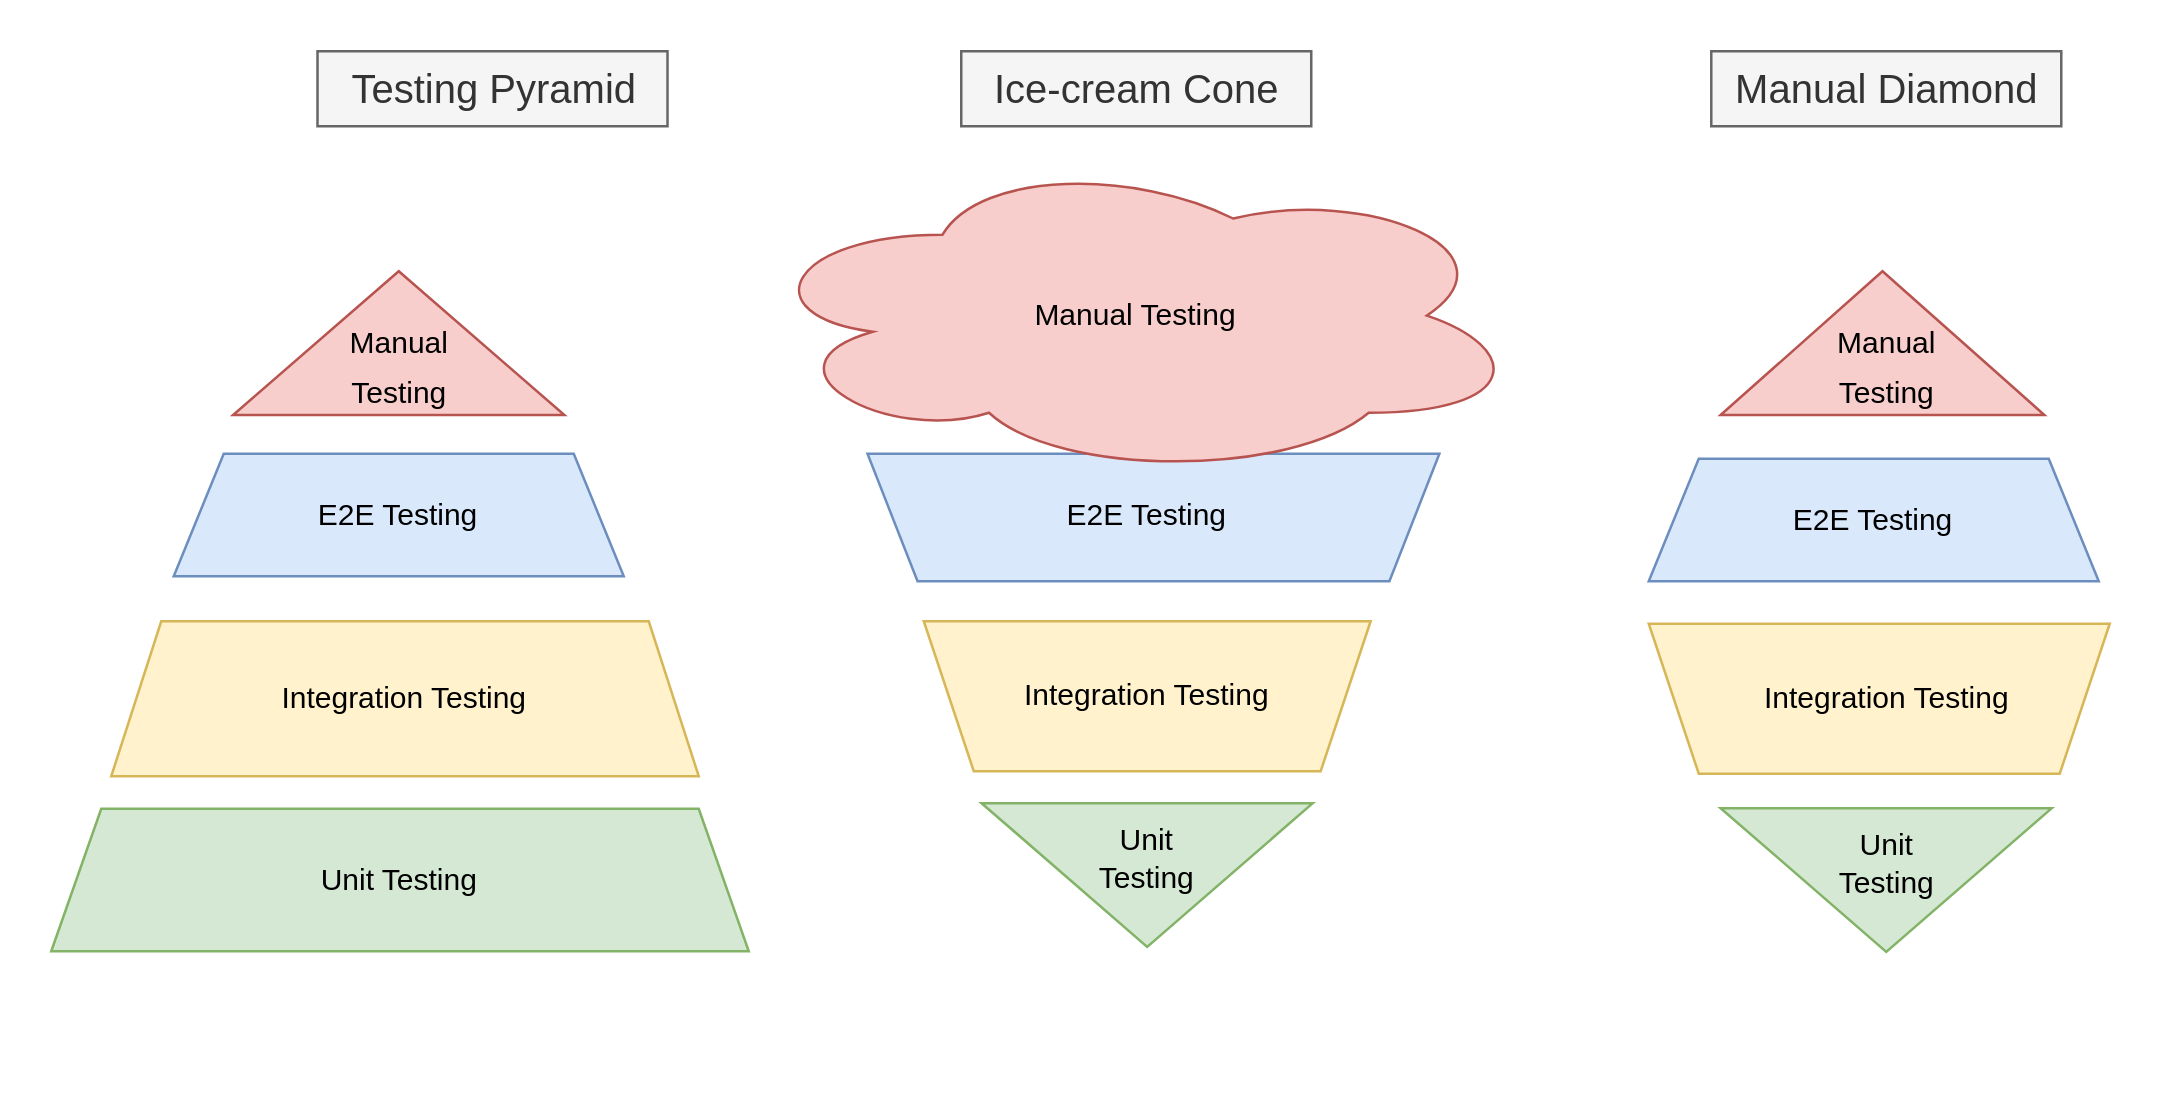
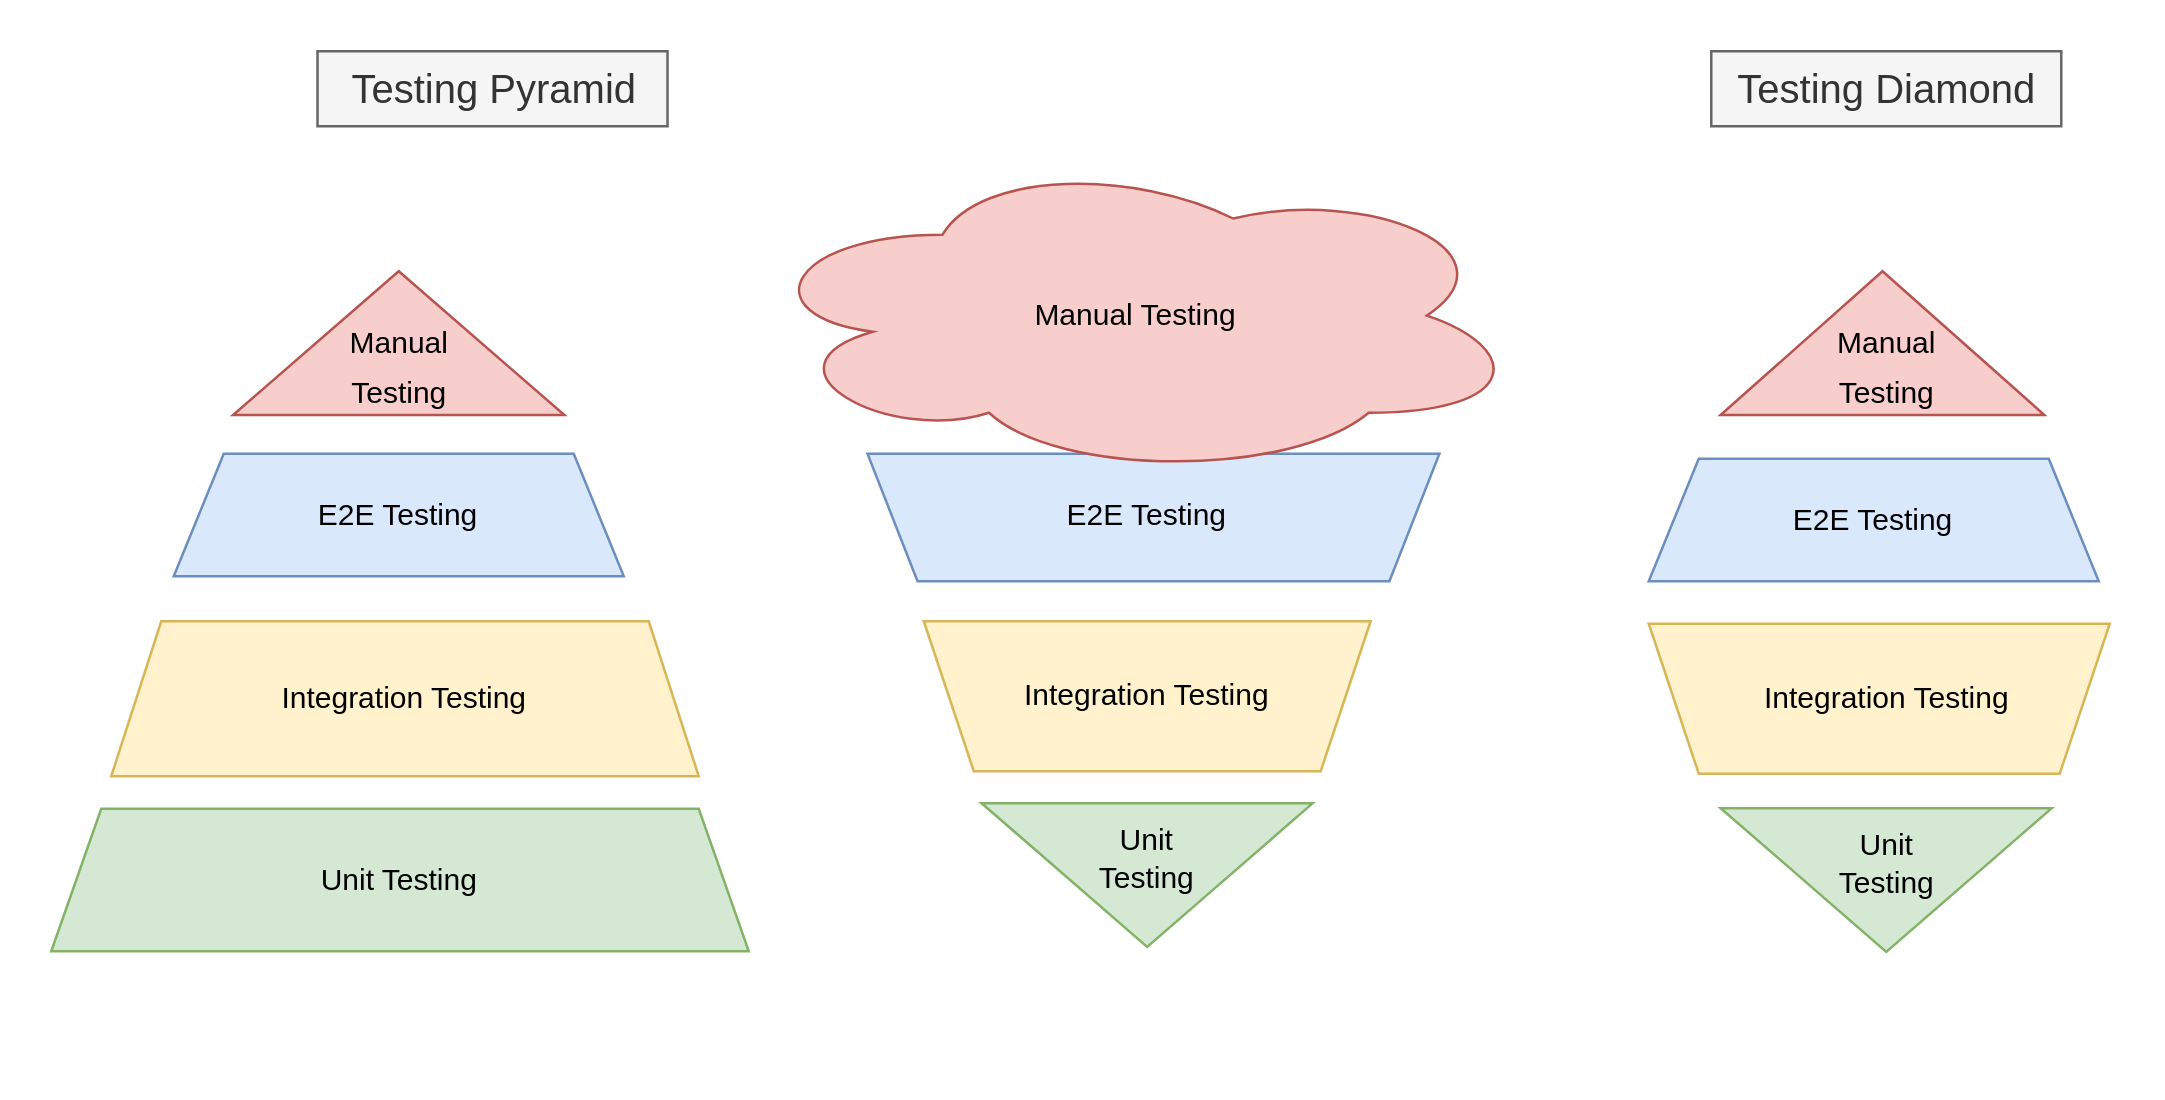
- <mxCell id="15" value="Ice-cream Cone" style="text;html=1;align=center;verticalAlign=middle;resizable=0;points=[];autosize=1;strokeColor=#666666;fillColor=#f5f5f5;fontSize=16;fontColor=#333333;" vertex="1" parent="1"><mxGeometry x="384" y="20" width="140" height="30" as="geometry" /></mxCell>
- <mxCell id="23" value="Manual Diamond" style="text;html=1;align=center;verticalAlign=middle;resizable=0;points=[];autosize=1;strokeColor=#666666;fillColor=#f5f5f5;fontSize=16;fontColor=#333333;" vertex="1" parent="1"><mxGeometry x="684.01" y="20" width="140" height="30" as="geometry" /></mxCell>
+ <mxCell id="23" value="Testing Diamond" style="text;html=1;align=center;verticalAlign=middle;resizable=0;points=[];autosize=1;strokeColor=#666666;fillColor=#f5f5f5;fontSize=16;fontColor=#333333;" vertex="1" parent="1"><mxGeometry x="684.01" y="20" width="140" height="30" as="geometry" /></mxCell>
